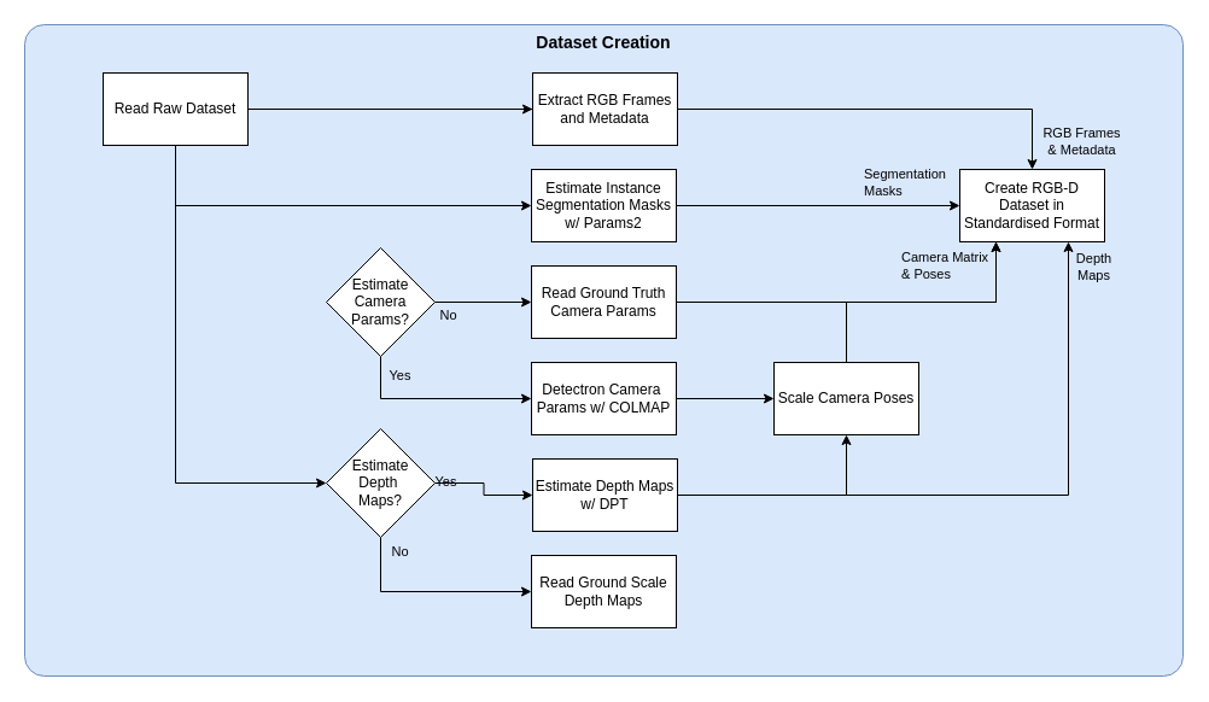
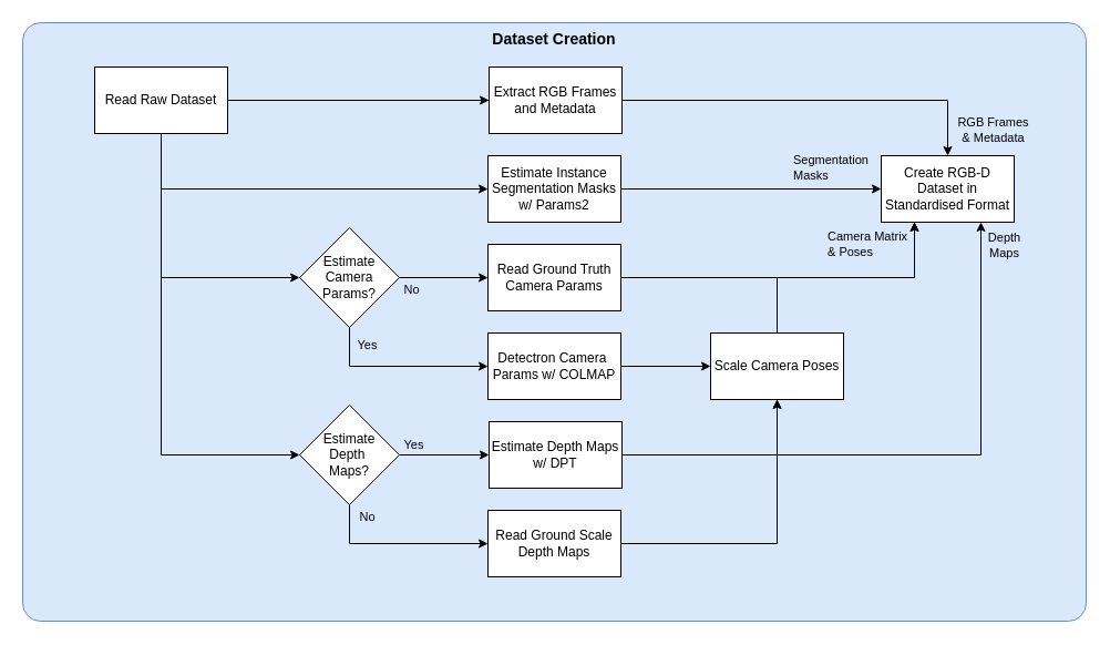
+ <mxCell id="4" style="edgeStyle=orthogonalEdgeStyle;rounded=0;orthogonalLoop=1;jettySize=auto;html=1;exitX=0.5;exitY=1;exitDx=0;exitDy=0;entryX=0;entryY=0.5;entryDx=0;entryDy=0;labelBackgroundColor=none;" parent="1" source="8" target="11" edge="1"><mxGeometry relative="1" as="geometry" /></mxCell>
- <mxCell id="30" value="Estimate&lt;br&gt;Depth&amp;nbsp;&lt;br&gt;Maps?" style="rhombus;whiteSpace=wrap;html=1;labelBackgroundColor=none;" parent="1" vertex="1"><mxGeometry x="270" y="355" width="90" height="90" as="geometry" /></mxCell>
+ <mxCell id="30" value="Estimate&lt;br&gt;Depth&amp;nbsp;&lt;br&gt;Maps?" style="rhombus;whiteSpace=wrap;html=1;labelBackgroundColor=none;" parent="1" vertex="1"><mxGeometry x="270" y="365" width="90" height="90" as="geometry" /></mxCell>
+ <mxCell id="18" style="edgeStyle=orthogonalEdgeStyle;rounded=0;orthogonalLoop=1;jettySize=auto;html=1;exitX=1;exitY=0.5;exitDx=0;exitDy=0;entryX=0.5;entryY=1;entryDx=0;entryDy=0;labelBackgroundColor=none;" parent="1" source="19" target="17" edge="1"><mxGeometry relative="1" as="geometry" /></mxCell>
